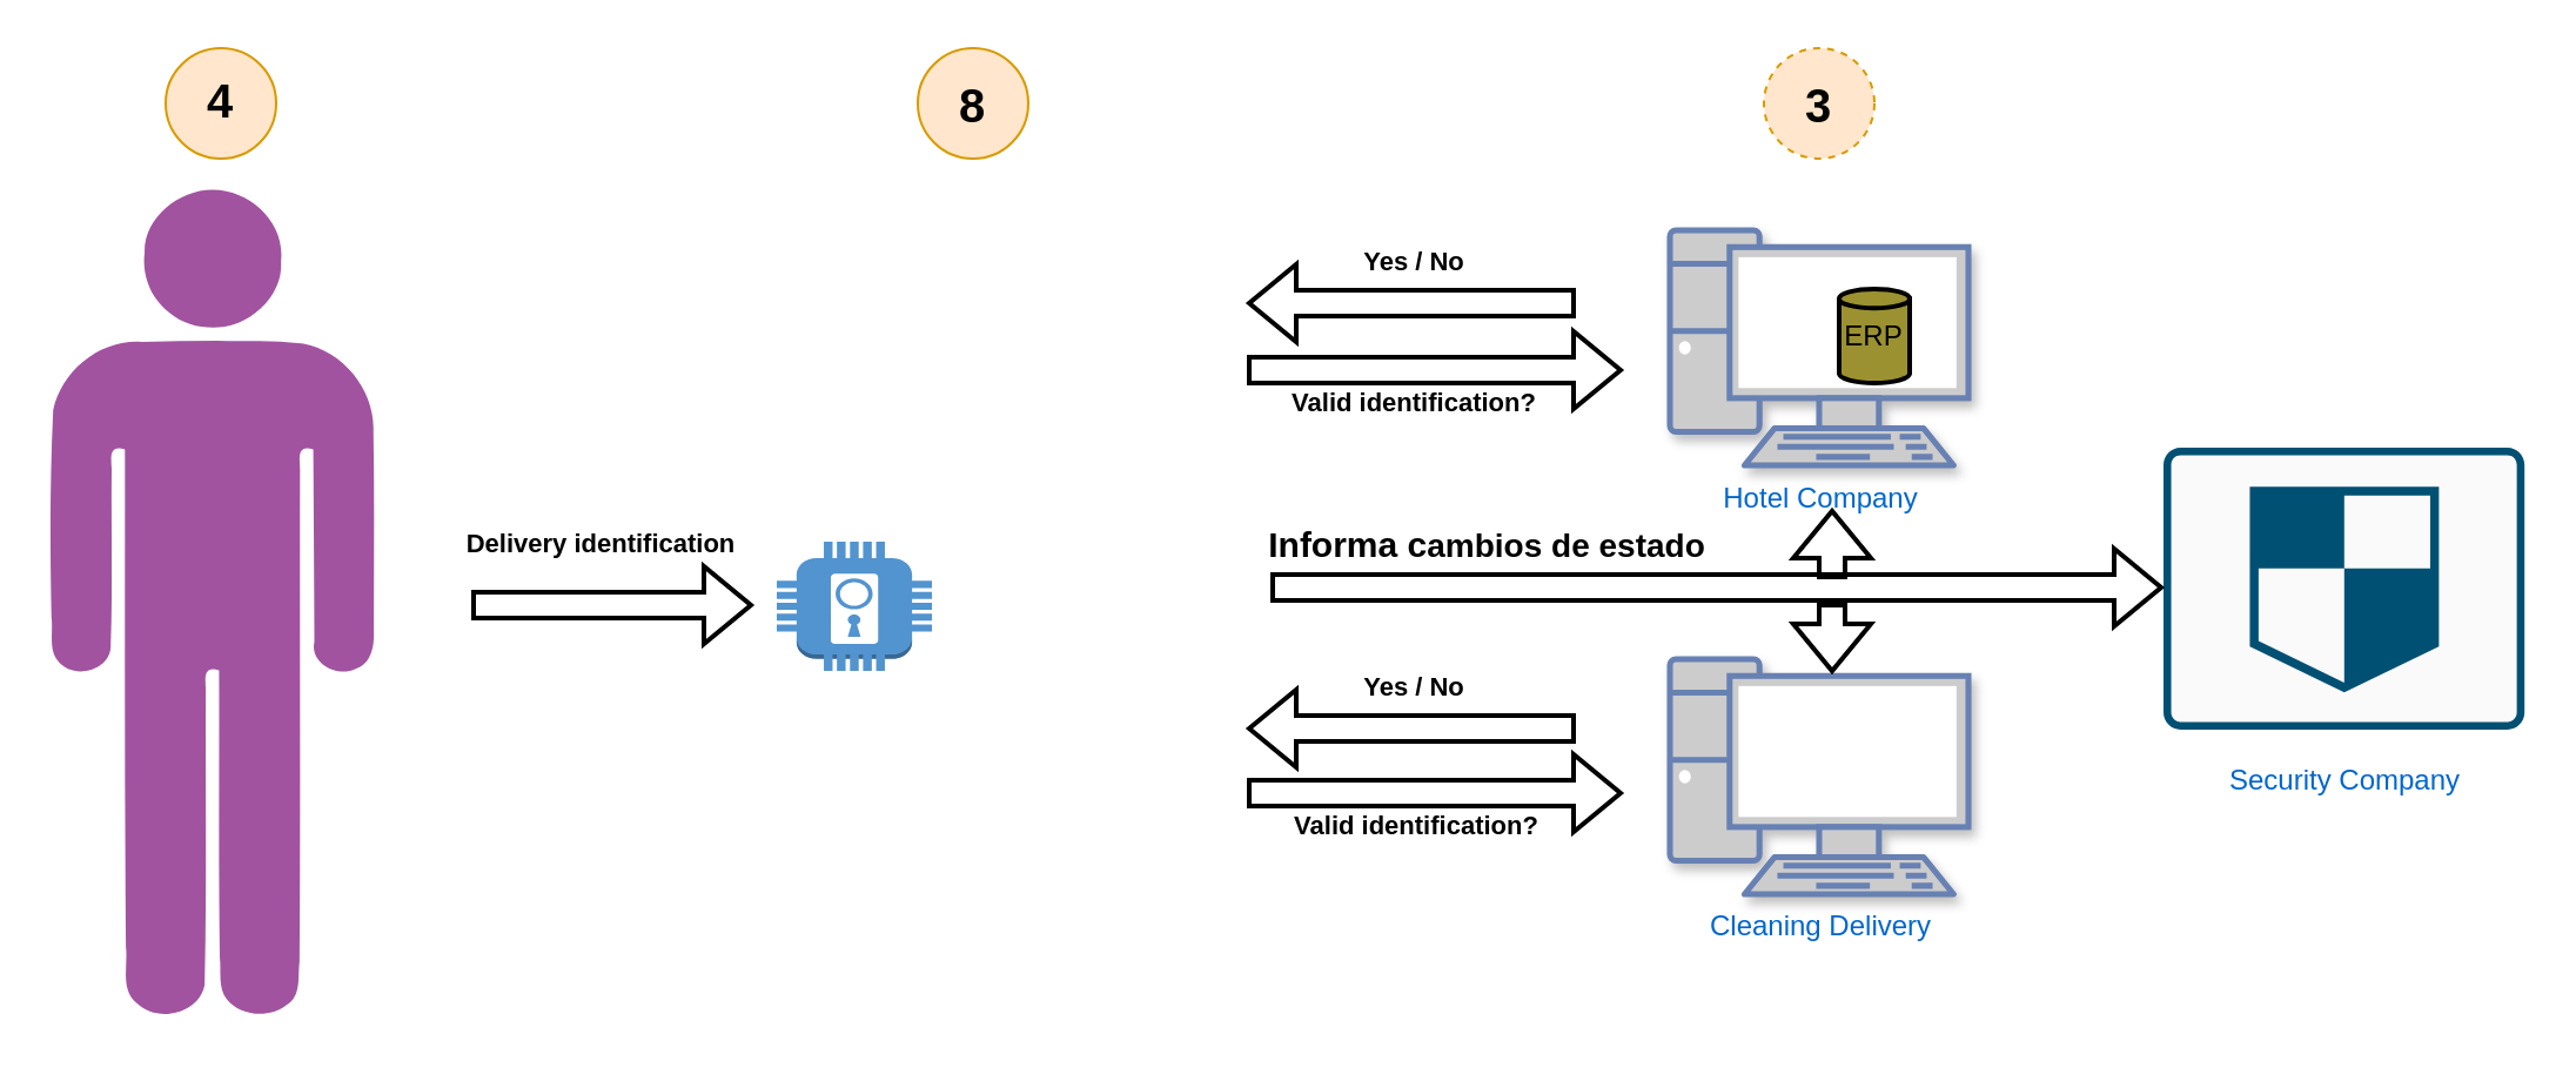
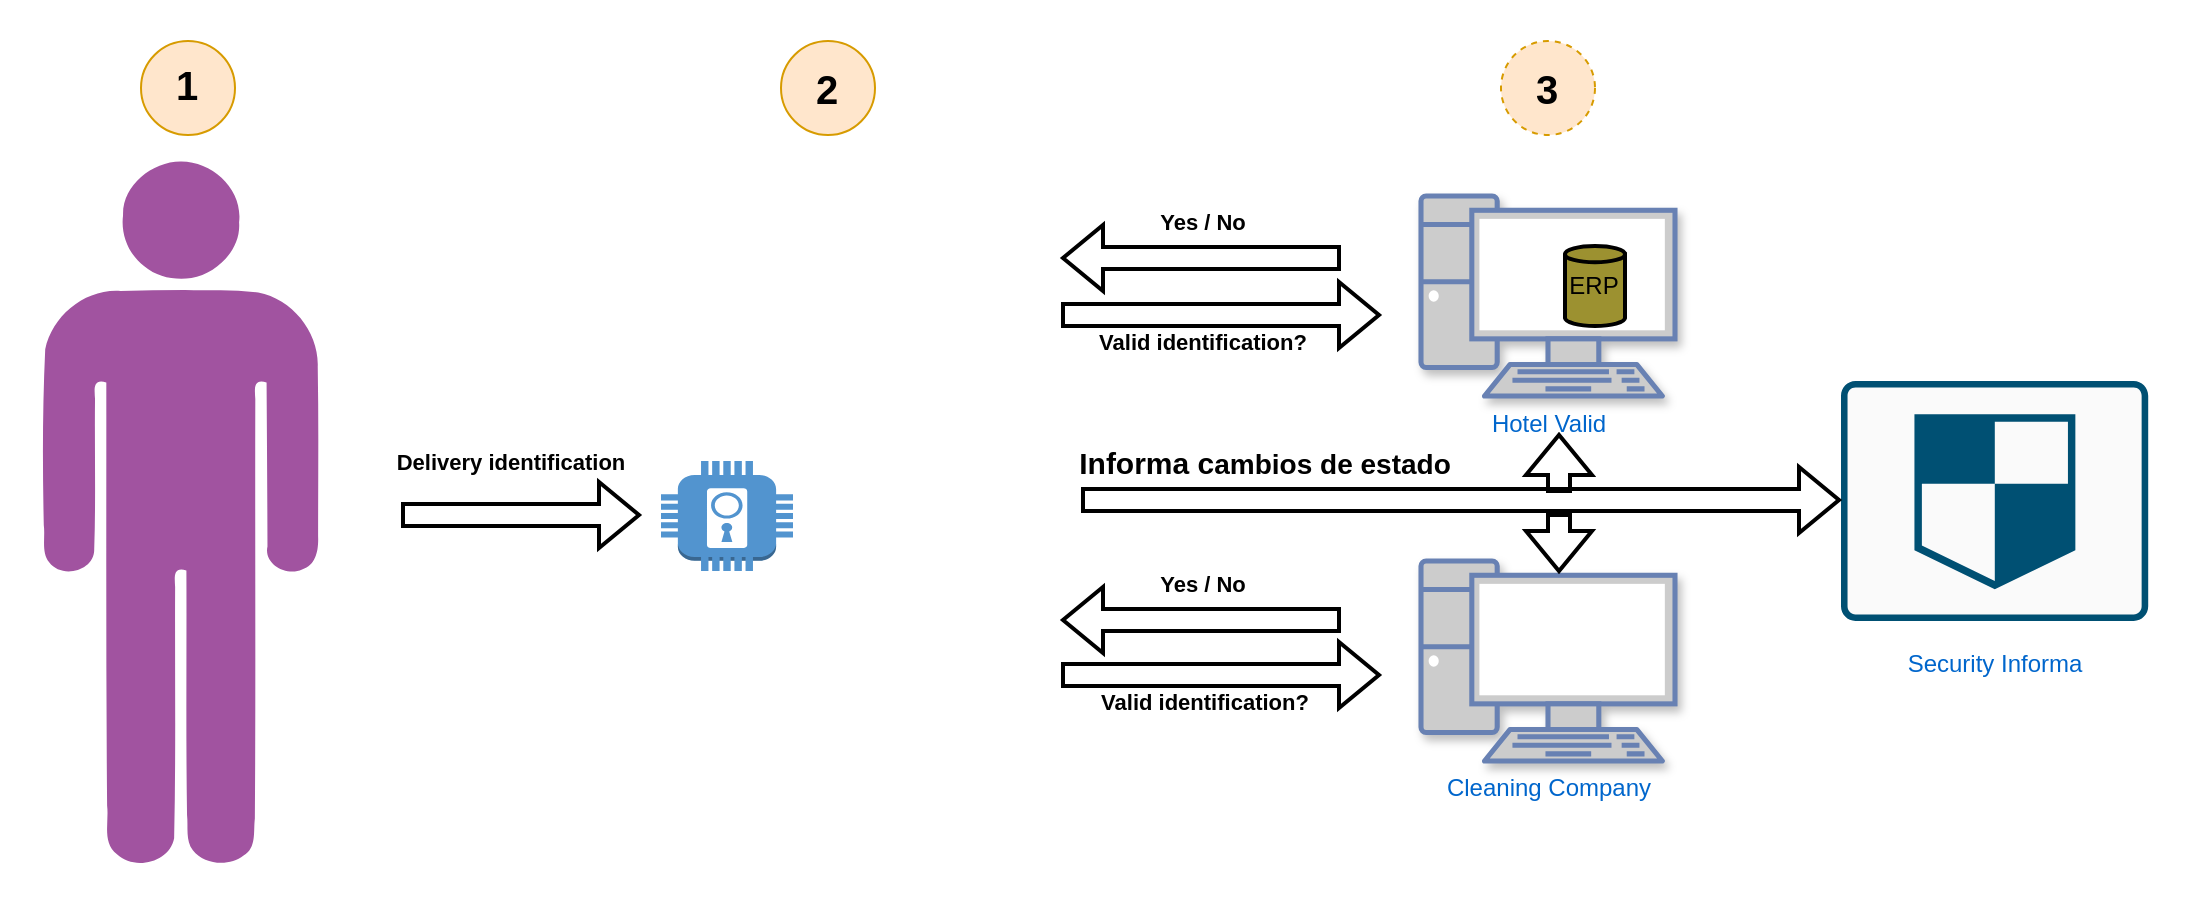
- <mxCell id="22" value="&lt;p style=&quot;line-height: 120%;&quot;&gt;&lt;b style=&quot;font-size: 20px;&quot;&gt;4&lt;/b&gt;&lt;/p&gt;" style="ellipse;whiteSpace=wrap;html=1;aspect=fixed;rounded=0;shadow=0;glass=0;sketch=0;fillColor=#ffe6cc;strokeColor=#d79b00;" parent="1" vertex="1"><mxGeometry x="70" y="20" width="47" height="47" as="geometry" /></mxCell>
+ <mxCell id="22" value="&lt;p style=&quot;line-height: 120%;&quot;&gt;&lt;b style=&quot;font-size: 20px;&quot;&gt;1&lt;/b&gt;&lt;/p&gt;" style="ellipse;whiteSpace=wrap;html=1;aspect=fixed;rounded=0;shadow=0;glass=0;sketch=0;fillColor=#ffe6cc;strokeColor=#d79b00;" parent="1" vertex="1"><mxGeometry x="70" y="20" width="47" height="47" as="geometry" /></mxCell>
- <mxCell id="23" value="&lt;font style=&quot;font-size: 20px;&quot;&gt;&lt;b&gt;8&lt;/b&gt;&lt;/font&gt;" style="ellipse;whiteSpace=wrap;html=1;aspect=fixed;rounded=0;shadow=0;glass=0;sketch=0;fillColor=#ffe6cc;strokeColor=#d79b00;" parent="1" vertex="1"><mxGeometry x="390" y="20" width="47" height="47" as="geometry" /></mxCell>
+ <mxCell id="23" value="&lt;font style=&quot;font-size: 20px;&quot;&gt;&lt;b&gt;2&lt;/b&gt;&lt;/font&gt;" style="ellipse;whiteSpace=wrap;html=1;aspect=fixed;rounded=0;shadow=0;glass=0;sketch=0;fillColor=#ffe6cc;strokeColor=#d79b00;" parent="1" vertex="1"><mxGeometry x="390" y="20" width="47" height="47" as="geometry" /></mxCell>
- <mxCell id="13" value="Hotel Company" style="fontColor=#0066CC;verticalAlign=top;verticalLabelPosition=bottom;labelPosition=center;align=center;html=1;outlineConnect=0;fillColor=#CCCCCC;strokeColor=#6881B3;gradientColor=none;gradientDirection=north;strokeWidth=2;shape=mxgraph.networks.pc;shadow=1;" parent="1" vertex="1"><mxGeometry x="710" y="97.5" width="127" height="100" as="geometry" /></mxCell>
+ <mxCell id="13" value="Hotel Valid" style="fontColor=#0066CC;verticalAlign=top;verticalLabelPosition=bottom;labelPosition=center;align=center;html=1;outlineConnect=0;fillColor=#CCCCCC;strokeColor=#6881B3;gradientColor=none;gradientDirection=north;strokeWidth=2;shape=mxgraph.networks.pc;shadow=1;" parent="1" vertex="1"><mxGeometry x="710" y="97.5" width="127" height="100" as="geometry" /></mxCell>
- <mxCell id="25" value="&lt;font color=&quot;#0066cc&quot;&gt;&lt;span style=&quot;font-size: 12px&quot;&gt;Security Company&lt;/span&gt;&lt;/font&gt;" style="sketch=0;points=[[0.015,0.015,0],[0.985,0.015,0],[0.985,0.985,0],[0.015,0.985,0],[0.25,0,0],[0.5,0,0],[0.75,0,0],[1,0.25,0],[1,0.5,0],[1,0.75,0],[0.75,1,0],[0.5,1,0],[0.25,1,0],[0,0.75,0],[0,0.5,0],[0,0.25,0]];verticalLabelPosition=bottom;html=1;verticalAlign=top;aspect=fixed;align=center;pointerEvents=1;shape=mxgraph.cisco19.rect;prIcon=shield;fillColor=#FAFAFA;strokeColor=#005073;rounded=0;shadow=0;glass=0;fontSize=20;" parent="1" vertex="1"><mxGeometry x="920" y="190" width="153.6" height="120" as="geometry" /></mxCell>
+ <mxCell id="25" value="&lt;font color=&quot;#0066cc&quot;&gt;&lt;span style=&quot;font-size: 12px&quot;&gt;Security Informa&lt;/span&gt;&lt;/font&gt;" style="sketch=0;points=[[0.015,0.015,0],[0.985,0.015,0],[0.985,0.985,0],[0.015,0.985,0],[0.25,0,0],[0.5,0,0],[0.75,0,0],[1,0.25,0],[1,0.5,0],[1,0.75,0],[0.75,1,0],[0.5,1,0],[0.25,1,0],[0,0.75,0],[0,0.5,0],[0,0.25,0]];verticalLabelPosition=bottom;html=1;verticalAlign=top;aspect=fixed;align=center;pointerEvents=1;shape=mxgraph.cisco19.rect;prIcon=shield;fillColor=#FAFAFA;strokeColor=#005073;rounded=0;shadow=0;glass=0;fontSize=20;" parent="1" vertex="1"><mxGeometry x="920" y="190" width="153.6" height="120" as="geometry" /></mxCell>
- <mxCell id="14" value="Cleaning Delivery" style="fontColor=#0066CC;verticalAlign=top;verticalLabelPosition=bottom;labelPosition=center;align=center;html=1;outlineConnect=0;fillColor=#CCCCCC;strokeColor=#6881B3;gradientColor=none;gradientDirection=north;strokeWidth=2;shape=mxgraph.networks.pc;shadow=1;" parent="1" vertex="1"><mxGeometry x="710" y="280" width="127" height="100" as="geometry" /></mxCell>
+ <mxCell id="14" value="Cleaning Company" style="fontColor=#0066CC;verticalAlign=top;verticalLabelPosition=bottom;labelPosition=center;align=center;html=1;outlineConnect=0;fillColor=#CCCCCC;strokeColor=#6881B3;gradientColor=none;gradientDirection=north;strokeWidth=2;shape=mxgraph.networks.pc;shadow=1;" parent="1" vertex="1"><mxGeometry x="710" y="280" width="127" height="100" as="geometry" /></mxCell>
